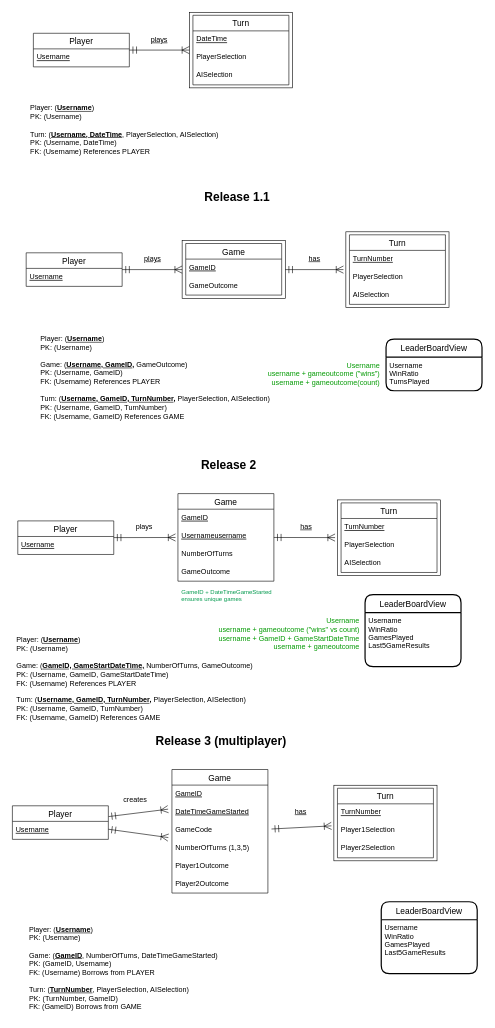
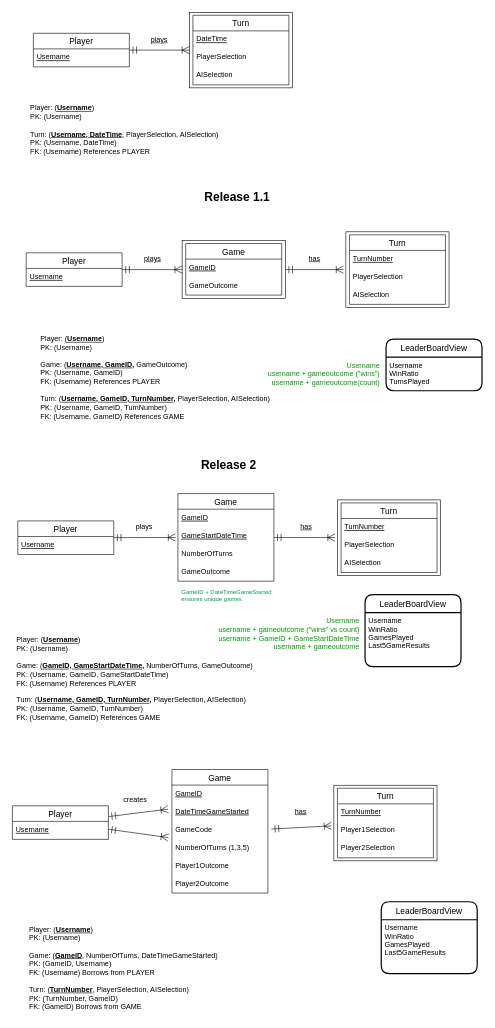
- <mxCell id="16" value="Usernameusername" style="text;strokeColor=none;fillColor=none;spacingLeft=4;spacingRight=4;overflow=hidden;rotatable=0;points=[[0,0.5],[1,0.5]];portConstraint=eastwest;fontSize=12;fontStyle=4" vertex="1" parent="14"><mxGeometry y="56" width="160" height="30" as="geometry" /></mxCell>
+ <mxCell id="16" value="GameStartDateTime" style="text;strokeColor=none;fillColor=none;spacingLeft=4;spacingRight=4;overflow=hidden;rotatable=0;points=[[0,0.5],[1,0.5]];portConstraint=eastwest;fontSize=12;fontStyle=4" vertex="1" parent="14"><mxGeometry y="56" width="160" height="30" as="geometry" /></mxCell>
- <mxCell id="42" value="&lt;b&gt;&lt;font style=&quot;font-size: 20px&quot;&gt;Release 3 (multiplayer)&lt;/font&gt;&lt;/b&gt;" style="text;html=1;strokeColor=none;fillColor=none;align=center;verticalAlign=middle;whiteSpace=wrap;rounded=0;" vertex="1" parent="1"><mxGeometry x="168" y="1217" width="400" height="33" as="geometry" /></mxCell>
